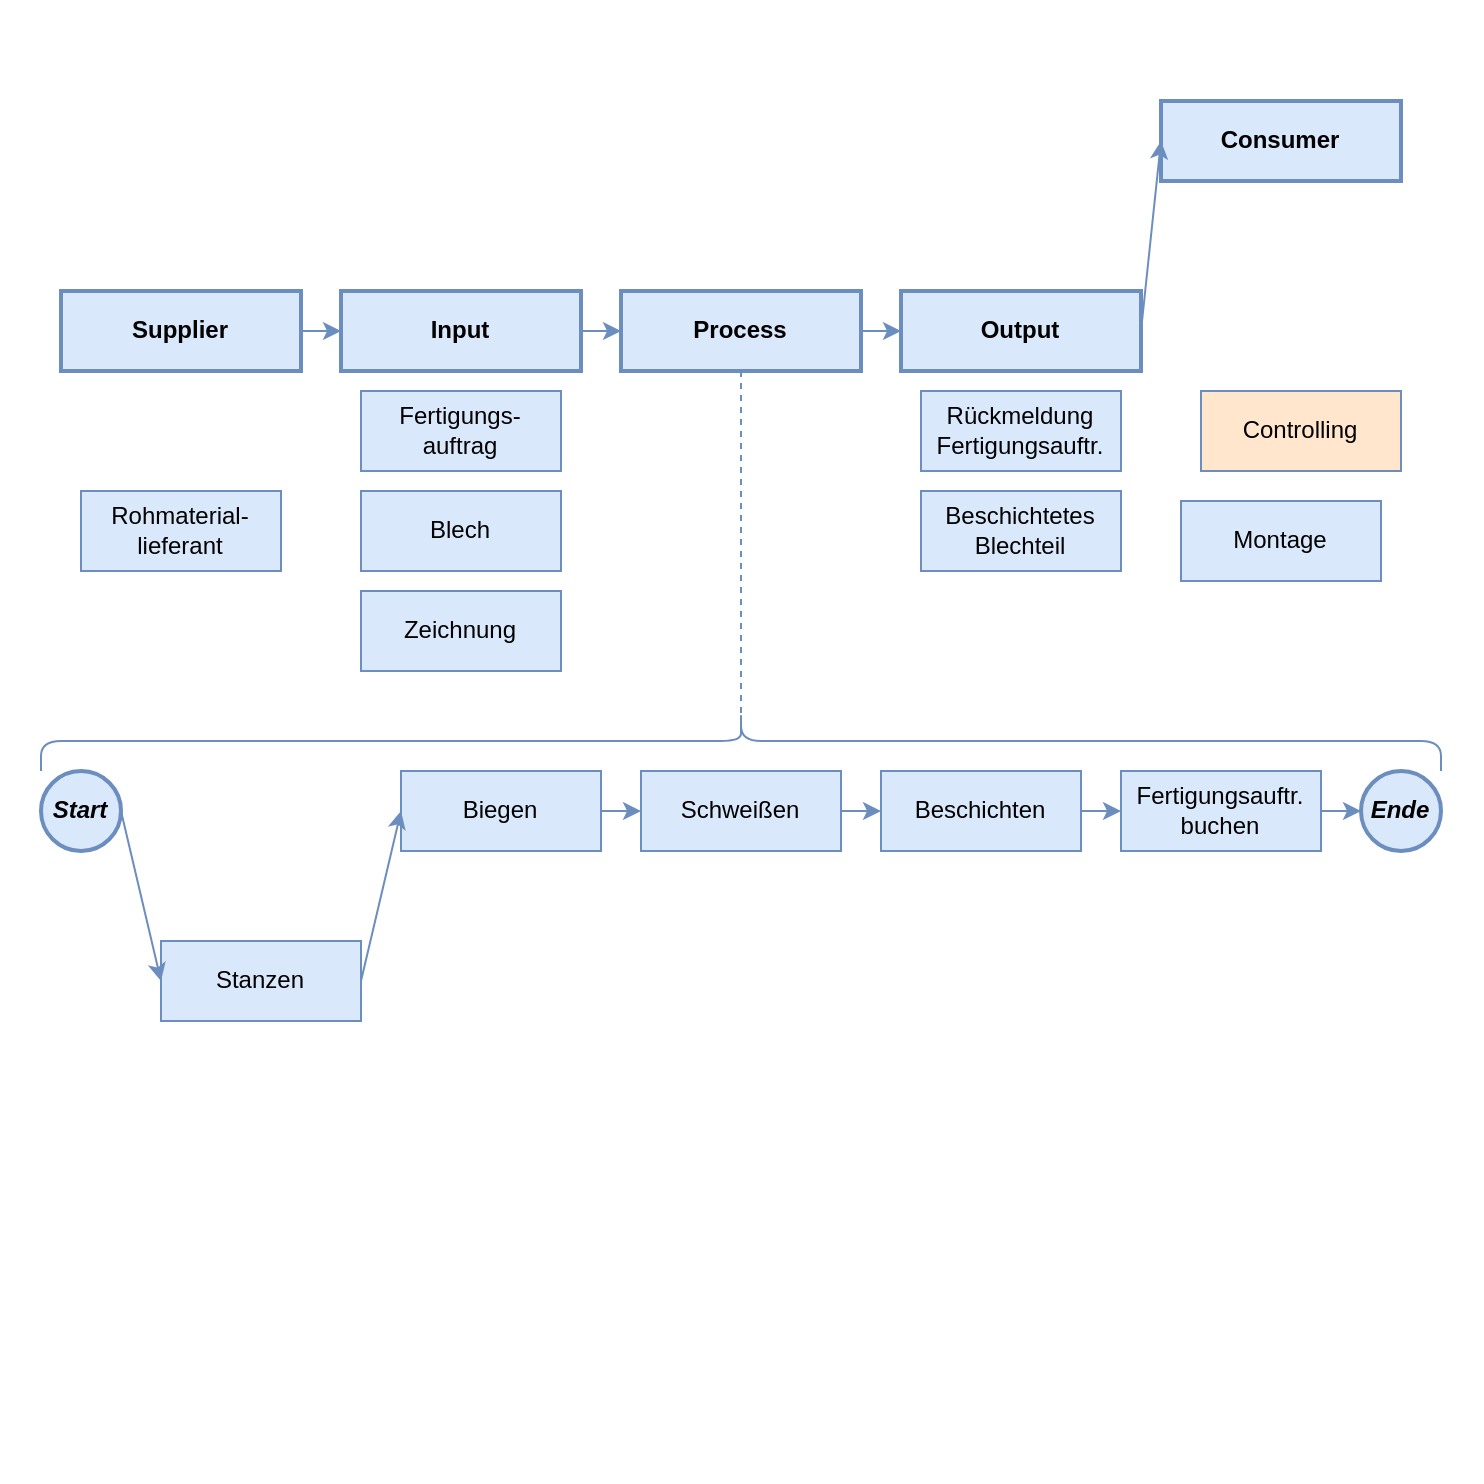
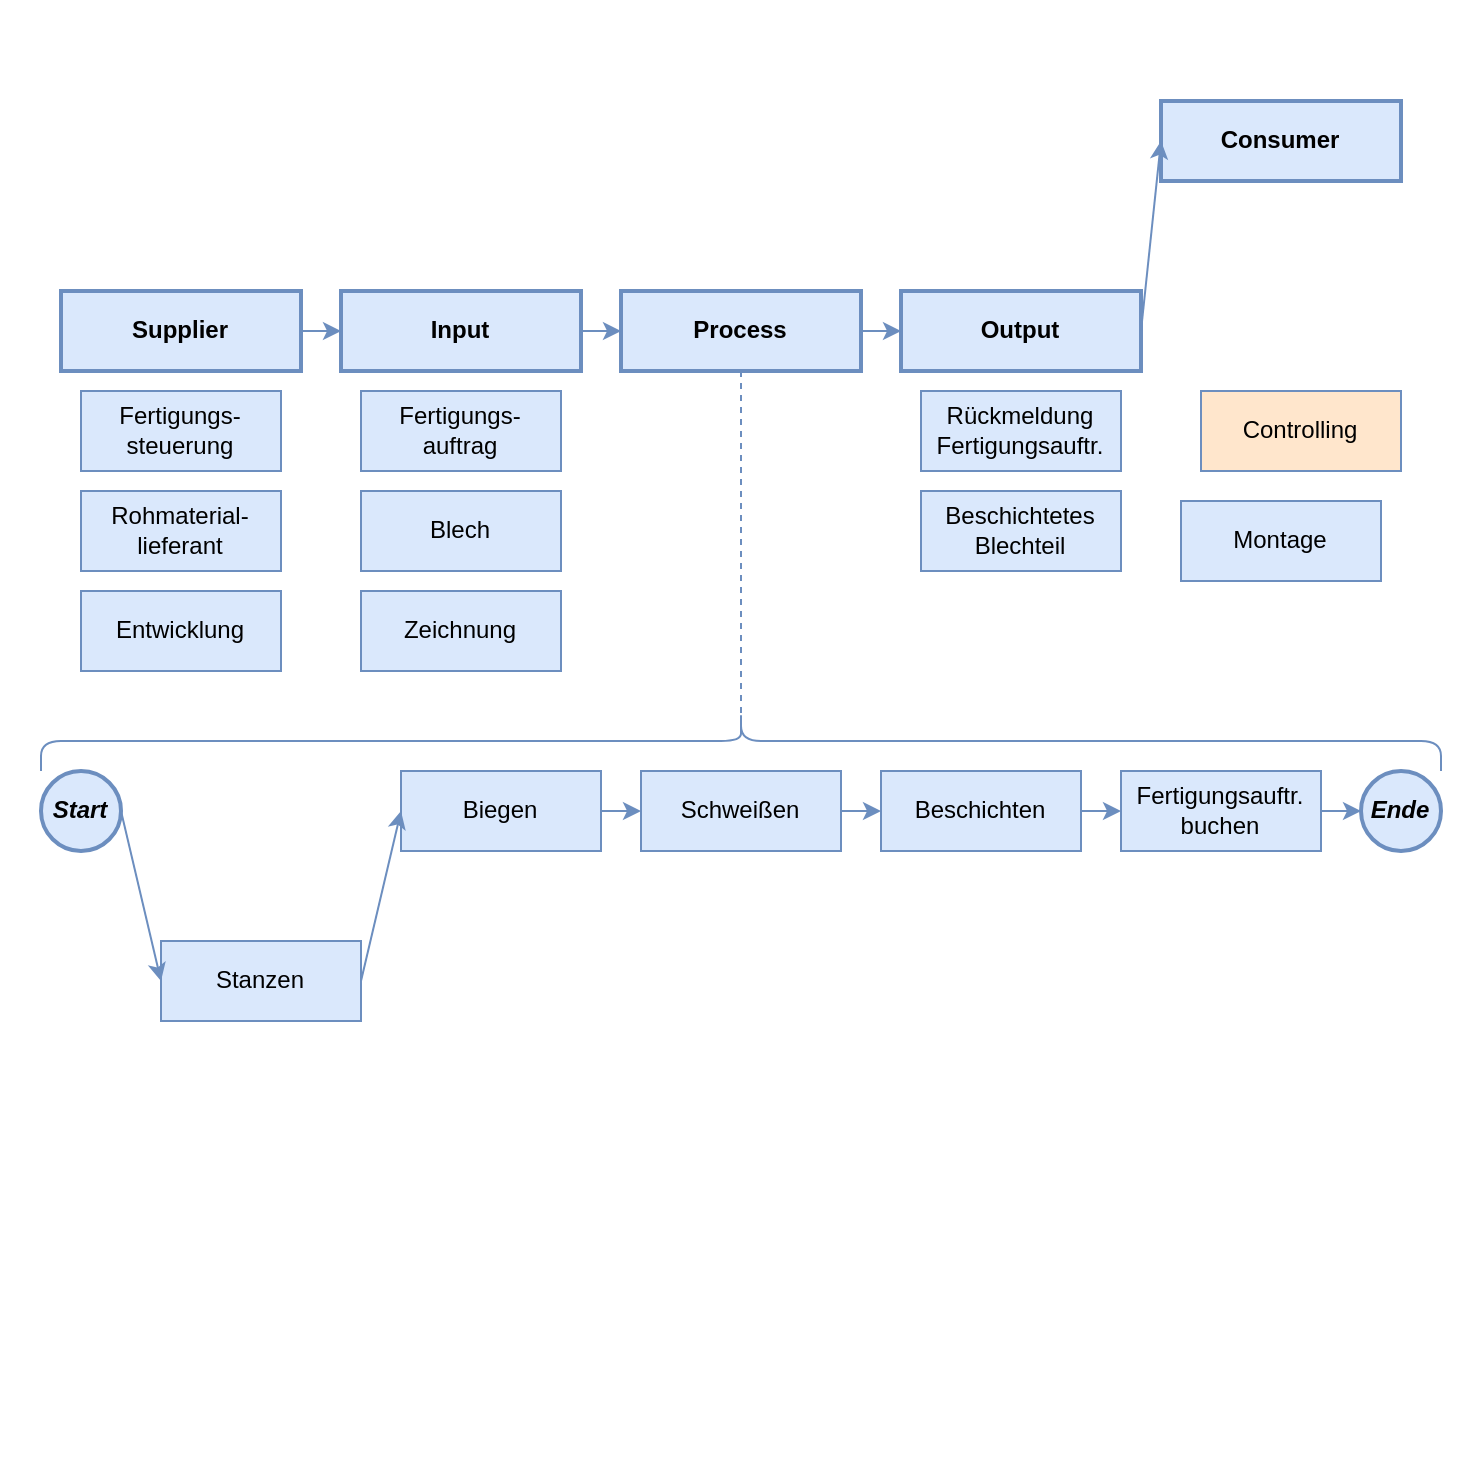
+ <mxCell id="11" value="Fertigungs-&lt;br&gt;steuerung" style="rounded=0;whiteSpace=wrap;html=1;strokeWidth=1;fillColor=#dae8fc;strokeColor=#6c8ebf;" vertex="1" parent="1"><mxGeometry x="40" y="195" width="100" height="40" as="geometry" /></mxCell>
+ <mxCell id="13" value="Entwicklung" style="rounded=0;whiteSpace=wrap;html=1;strokeWidth=1;fillColor=#dae8fc;strokeColor=#6c8ebf;" vertex="1" parent="1"><mxGeometry x="40" y="295" width="100" height="40" as="geometry" /></mxCell>
